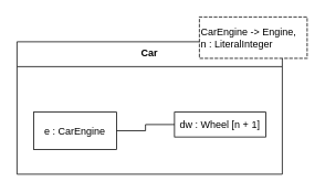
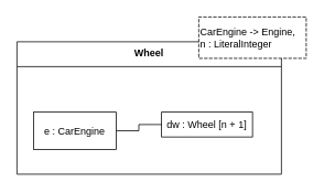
- <mxCell id="2" value="Car" style="swimlane;fontStyle=1;align=center;verticalAlign=top;childLayout=stackLayout;horizontal=1;startSize=30;horizontalStack=0;resizeParent=1;resizeParentMax=0;resizeLast=0;collapsible=0;marginBottom=0;html=1;whiteSpace=wrap;" vertex="1" parent="1"><mxGeometry y="50" width="320" height="160" as="geometry" x="20" /></mxCell>
+ <mxCell id="2" value="Wheel" style="swimlane;fontStyle=1;align=center;verticalAlign=top;childLayout=stackLayout;horizontal=1;startSize=30;horizontalStack=0;resizeParent=1;resizeParentMax=0;resizeLast=0;collapsible=0;marginBottom=0;html=1;whiteSpace=wrap;" vertex="1" parent="1"><mxGeometry y="50" width="320" height="160" as="geometry" x="20" /></mxCell>
- <mxCell id="4" value="dw : Wheel [n + 1]" style="html=1;align=center;verticalAlign=middle;rotatable=0;whiteSpace=wrap;" vertex="1" parent="3"><mxGeometry x="190" y="55" width="110" height="30" as="geometry" /></mxCell>
+ <mxCell id="4" value="dw : Wheel [n + 1]" style="html=1;align=center;verticalAlign=middle;rotatable=0;whiteSpace=wrap;" vertex="1" parent="3"><mxGeometry x="175" y="55" width="110" height="30" as="geometry" /></mxCell>
